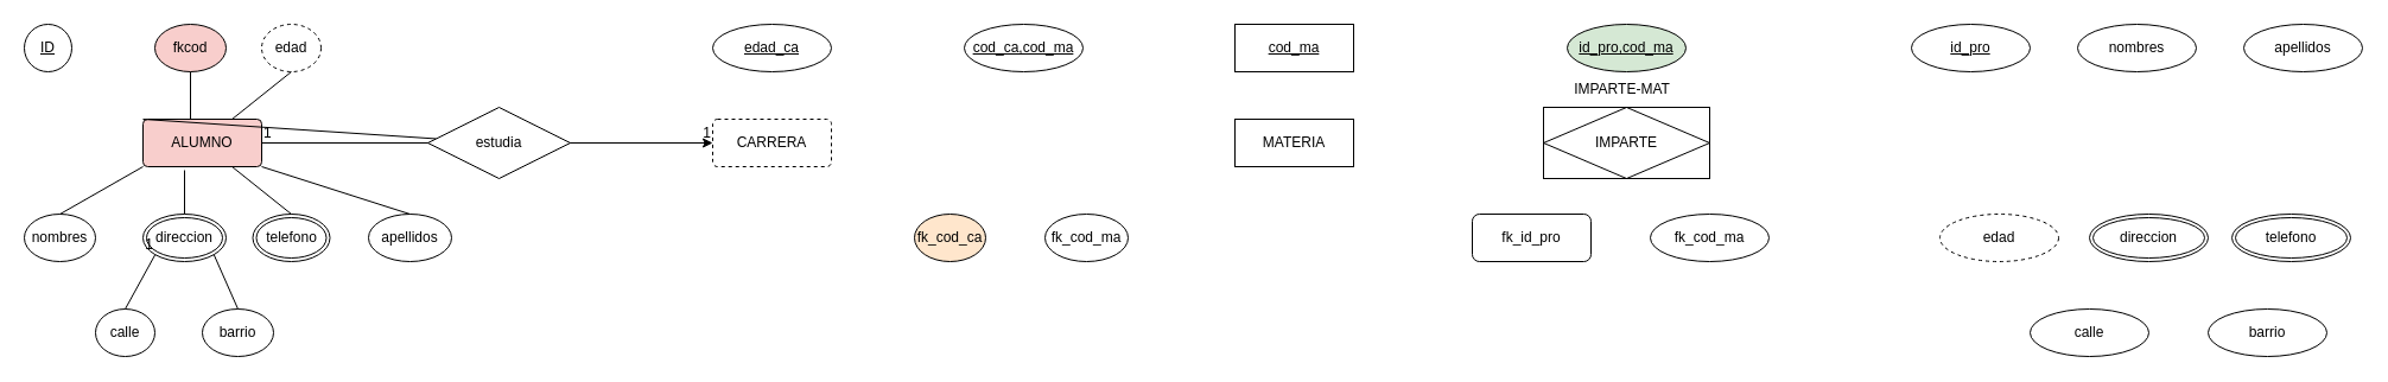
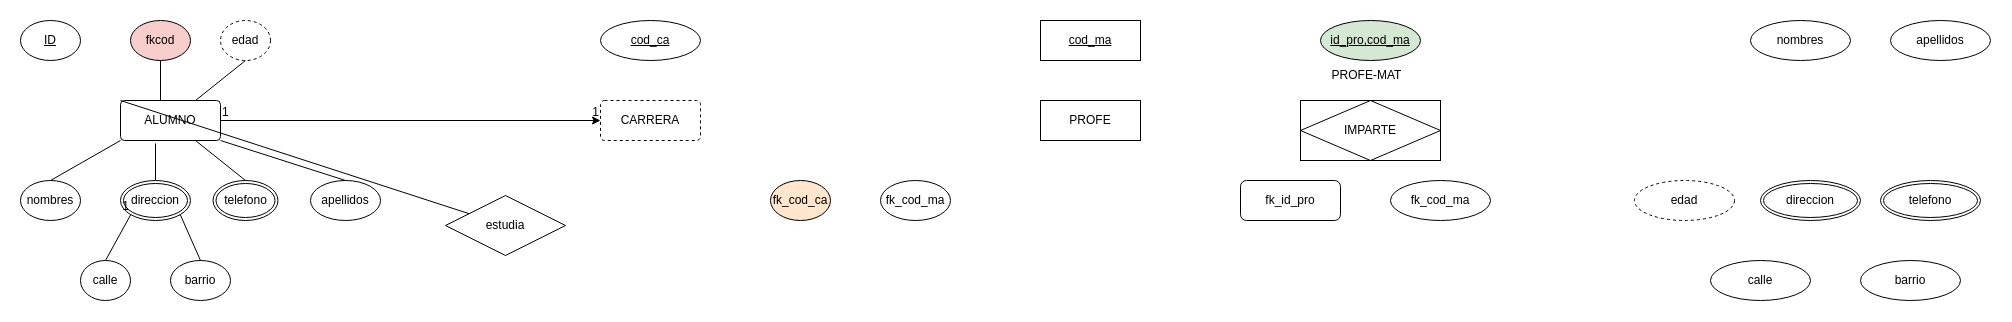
- <mxCell id="3" value="ID" style="ellipse;whiteSpace=wrap;html=1;align=center;fontStyle=4;" vertex="1" parent="1"><mxGeometry x="20" y="20" width="40" height="40" as="geometry" /></mxCell>
+ <mxCell id="3" value="ID" style="ellipse;whiteSpace=wrap;html=1;align=center;fontStyle=4;" vertex="1" parent="1"><mxGeometry x="20" y="20" width="60" height="40" as="geometry" /></mxCell>
- <mxCell id="14" value="edad_ca" style="ellipse;whiteSpace=wrap;html=1;align=center;fontStyle=4;" vertex="1" parent="1"><mxGeometry x="600" y="20" width="100" height="40" as="geometry" /></mxCell>
+ <mxCell id="14" value="cod_ca" style="ellipse;whiteSpace=wrap;html=1;align=center;fontStyle=4;" vertex="1" parent="1"><mxGeometry x="600" y="20" width="100" height="40" as="geometry" /></mxCell>
- <mxCell id="15" value="cod_ca,cod_ma" style="ellipse;whiteSpace=wrap;html=1;align=center;fontStyle=4;" vertex="1" parent="1"><mxGeometry x="812" y="20" width="100" height="40" as="geometry" /></mxCell>
- <mxCell id="24" value="id_pro" style="ellipse;whiteSpace=wrap;html=1;align=center;fontStyle=4;" vertex="1" parent="1"><mxGeometry x="1610" y="20" width="100" height="40" as="geometry" /></mxCell>
- <mxCell id="19" value="IMPARTE-MAT" style="text;html=1;align=center;verticalAlign=middle;resizable=0;points=[];autosize=1;strokeColor=none;fillColor=none;" vertex="1" parent="1"><mxGeometry x="1321" y="60" width="90" height="30" as="geometry" /></mxCell>
+ <mxCell id="19" value="PROFE-MAT" style="text;html=1;align=center;verticalAlign=middle;resizable=0;points=[];autosize=1;strokeColor=none;fillColor=none;" vertex="1" parent="1"><mxGeometry x="1321" y="60" width="90" height="30" as="geometry" /></mxCell>
- <mxCell id="2" value="ALUMNO" style="rounded=1;arcSize=10;whiteSpace=wrap;html=1;align=center;fillColor=#f8cecc;" vertex="1" parent="1"><mxGeometry x="120" y="100" width="100" height="40" as="geometry" /></mxCell>
+ <mxCell id="2" value="ALUMNO" style="rounded=1;arcSize=10;whiteSpace=wrap;html=1;align=center;" vertex="1" parent="1"><mxGeometry x="120" y="100" width="100" height="40" as="geometry" /></mxCell>
- <mxCell id="45" value="estudia" style="shape=rhombus;perimeter=rhombusPerimeter;whiteSpace=wrap;html=1;align=center;" vertex="1" parent="1"><mxGeometry x="360" y="90" width="120" height="60" as="geometry" /></mxCell>
+ <mxCell id="45" value="estudia" style="shape=rhombus;perimeter=rhombusPerimeter;whiteSpace=wrap;html=1;align=center;" vertex="1" parent="1"><mxGeometry x="445" y="195" width="120" height="60" as="geometry" /></mxCell>
- <mxCell id="7" value="MATERIA" style="whiteSpace=wrap;html=1;align=center;" vertex="1" parent="1"><mxGeometry x="1040" y="100" width="100" height="40" as="geometry" /></mxCell>
+ <mxCell id="7" value="PROFE" style="whiteSpace=wrap;html=1;align=center;" vertex="1" parent="1"><mxGeometry x="1040" y="100" width="100" height="40" as="geometry" /></mxCell>
- <mxCell id="8" value="IMPARTE" style="shape=associativeEntity;whiteSpace=wrap;html=1;align=center;" vertex="1" parent="1"><mxGeometry x="1300" y="90" width="140" height="60" as="geometry" /></mxCell>
+ <mxCell id="8" value="IMPARTE" style="shape=associativeEntity;whiteSpace=wrap;html=1;align=center;" vertex="1" parent="1"><mxGeometry x="1300" y="100" width="140" height="60" as="geometry" /></mxCell>
